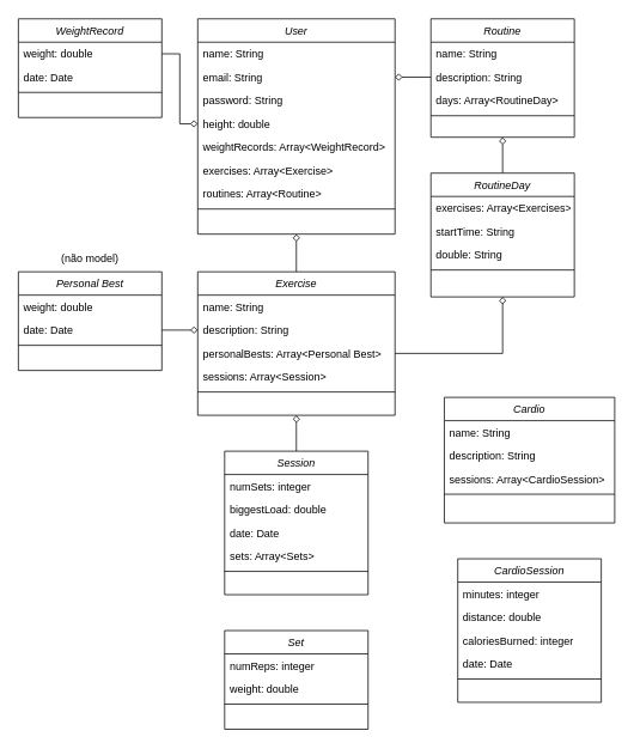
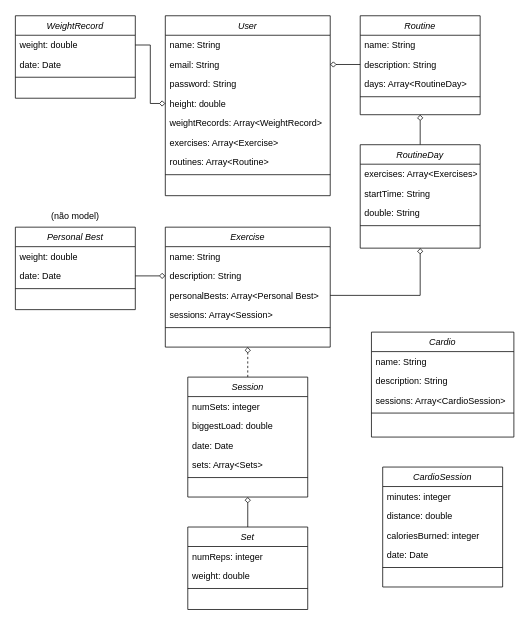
- <mxCell id="11" style="edgeStyle=orthogonalEdgeStyle;rounded=0;orthogonalLoop=1;jettySize=auto;html=1;entryX=0.5;entryY=1;entryDx=0;entryDy=0;endArrow=diamond;endFill=0;" edge="1" parent="1" source="12" target="2"><mxGeometry relative="1" as="geometry" /></mxCell>
- <mxCell id="18" style="edgeStyle=orthogonalEdgeStyle;rounded=0;orthogonalLoop=1;jettySize=auto;html=1;entryX=0.5;entryY=1;entryDx=0;entryDy=0;endArrow=diamond;endFill=0;" edge="1" parent="1" source="19" target="12"><mxGeometry relative="1" as="geometry" /></mxCell>
+ <mxCell id="18" style="edgeStyle=orthogonalEdgeStyle;rounded=0;orthogonalLoop=1;jettySize=auto;html=1;entryX=0.5;entryY=1;entryDx=0;entryDy=0;endArrow=diamond;endFill=0;dashed=1;" edge="1" parent="1" source="19" target="12"><mxGeometry relative="1" as="geometry" /></mxCell>
+ <mxCell id="25" style="edgeStyle=orthogonalEdgeStyle;rounded=0;orthogonalLoop=1;jettySize=auto;html=1;entryX=0.5;entryY=1;entryDx=0;entryDy=0;endArrow=diamond;endFill=0;" edge="1" parent="1" source="26" target="19"><mxGeometry relative="1" as="geometry" /></mxCell>
